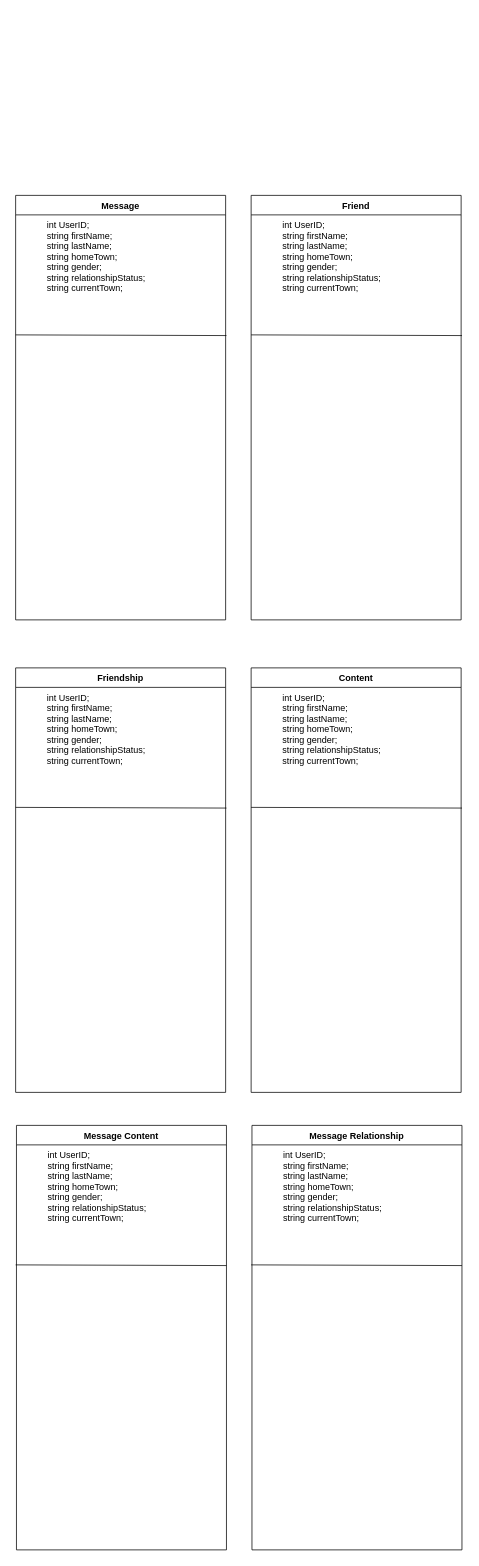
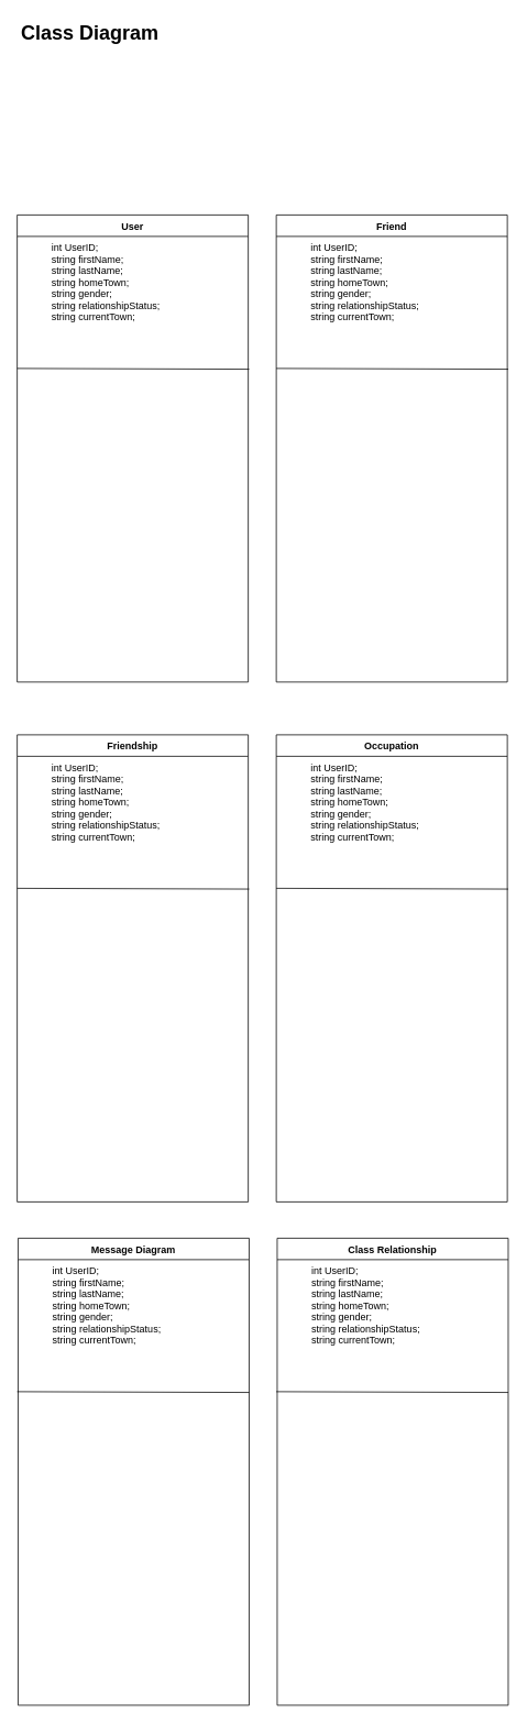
+ <mxCell id="14" value="&lt;h1&gt;Class Diagram&lt;/h1&gt;" style="text;html=1;strokeColor=none;fillColor=none;spacing=5;spacingTop=-20;whiteSpace=wrap;overflow=hidden;rounded=0;" parent="1" vertex="1"><mxGeometry x="20" y="20" width="190" height="120" as="geometry" /></mxCell>
- <mxCell id="2" value="Message" style="swimlane;fontStyle=1;childLayout=stackLayout;horizontal=1;startSize=26;horizontalStack=0;resizeParent=1;resizeLast=0;collapsible=1;marginBottom=0;rounded=0;shadow=0;strokeWidth=1;" parent="1" vertex="1"><mxGeometry x="20" y="260" width="280" height="566" as="geometry"><mxRectangle x="20" y="80" width="160" height="26" as="alternateBounds" /></mxGeometry></mxCell>
+ <mxCell id="2" value="User" style="swimlane;fontStyle=1;childLayout=stackLayout;horizontal=1;startSize=26;horizontalStack=0;resizeParent=1;resizeLast=0;collapsible=1;marginBottom=0;rounded=0;shadow=0;strokeWidth=1;" parent="1" vertex="1"><mxGeometry x="20" y="260" width="280" height="566" as="geometry"><mxRectangle x="20" y="80" width="160" height="26" as="alternateBounds" /></mxGeometry></mxCell>
- <mxCell id="15" value="Content" style="swimlane;fontStyle=1;childLayout=stackLayout;horizontal=1;startSize=26;horizontalStack=0;resizeParent=1;resizeLast=0;collapsible=1;marginBottom=0;rounded=0;shadow=0;strokeWidth=1;" parent="1" vertex="1"><mxGeometry x="334" y="890" width="280" height="566" as="geometry"><mxRectangle x="20" y="80" width="160" height="26" as="alternateBounds" /></mxGeometry></mxCell>
+ <mxCell id="15" value="Occupation" style="swimlane;fontStyle=1;childLayout=stackLayout;horizontal=1;startSize=26;horizontalStack=0;resizeParent=1;resizeLast=0;collapsible=1;marginBottom=0;rounded=0;shadow=0;strokeWidth=1;" parent="1" vertex="1"><mxGeometry x="334" y="890" width="280" height="566" as="geometry"><mxRectangle x="20" y="80" width="160" height="26" as="alternateBounds" /></mxGeometry></mxCell>
- <mxCell id="19" value="Message Content" style="swimlane;fontStyle=1;childLayout=stackLayout;horizontal=1;startSize=26;horizontalStack=0;resizeParent=1;resizeLast=0;collapsible=1;marginBottom=0;rounded=0;shadow=0;strokeWidth=1;" parent="1" vertex="1"><mxGeometry x="21.12" y="1500" width="280" height="566" as="geometry"><mxRectangle x="20" y="80" width="160" height="26" as="alternateBounds" /></mxGeometry></mxCell>
+ <mxCell id="19" value="Message Diagram" style="swimlane;fontStyle=1;childLayout=stackLayout;horizontal=1;startSize=26;horizontalStack=0;resizeParent=1;resizeLast=0;collapsible=1;marginBottom=0;rounded=0;shadow=0;strokeWidth=1;" parent="1" vertex="1"><mxGeometry x="21.12" y="1500" width="280" height="566" as="geometry"><mxRectangle x="20" y="80" width="160" height="26" as="alternateBounds" /></mxGeometry></mxCell>
- <mxCell id="23" value="Message Relationship" style="swimlane;fontStyle=1;childLayout=stackLayout;horizontal=1;startSize=26;horizontalStack=0;resizeParent=1;resizeLast=0;collapsible=1;marginBottom=0;rounded=0;shadow=0;strokeWidth=1;" parent="1" vertex="1"><mxGeometry x="335.12" y="1500" width="280" height="566" as="geometry"><mxRectangle x="20" y="80" width="160" height="26" as="alternateBounds" /></mxGeometry></mxCell>
+ <mxCell id="23" value="Class Relationship" style="swimlane;fontStyle=1;childLayout=stackLayout;horizontal=1;startSize=26;horizontalStack=0;resizeParent=1;resizeLast=0;collapsible=1;marginBottom=0;rounded=0;shadow=0;strokeWidth=1;" parent="1" vertex="1"><mxGeometry x="335.12" y="1500" width="280" height="566" as="geometry"><mxRectangle x="20" y="80" width="160" height="26" as="alternateBounds" /></mxGeometry></mxCell>
